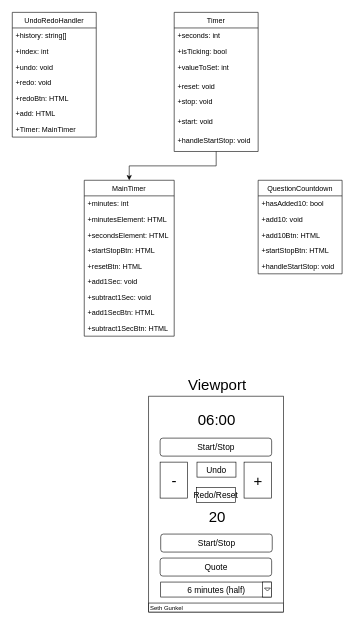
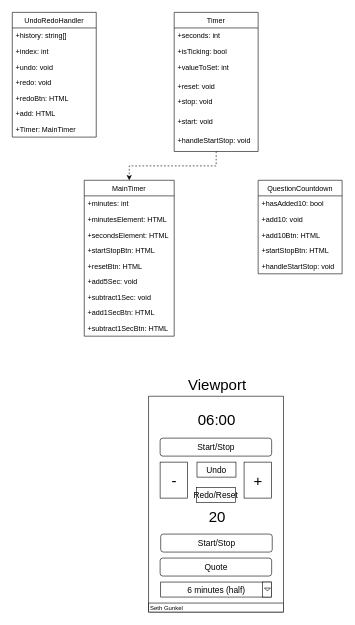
- <mxCell id="2" style="edgeStyle=orthogonalEdgeStyle;rounded=0;orthogonalLoop=1;jettySize=auto;html=1;entryX=0.5;entryY=0;entryDx=0;entryDy=0;fontColor=#000000;" edge="1" parent="1" source="3" target="11"><mxGeometry relative="1" as="geometry" /></mxCell>
+ <mxCell id="2" style="edgeStyle=orthogonalEdgeStyle;rounded=0;orthogonalLoop=1;jettySize=auto;html=1;entryX=0.5;entryY=0;entryDx=0;entryDy=0;fontColor=#000000;dashed=1;" edge="1" parent="1" source="3" target="11"><mxGeometry relative="1" as="geometry" /></mxCell>
- <mxCell id="17" value="+add1Sec: void" style="text;strokeColor=none;fillColor=none;align=left;verticalAlign=top;spacingLeft=4;spacingRight=4;overflow=hidden;rotatable=0;points=[[0,0.5],[1,0.5]];portConstraint=eastwest;" vertex="1" parent="11"><mxGeometry y="156" width="150" height="26" as="geometry" /></mxCell>
+ <mxCell id="17" value="+add5Sec: void" style="text;strokeColor=none;fillColor=none;align=left;verticalAlign=top;spacingLeft=4;spacingRight=4;overflow=hidden;rotatable=0;points=[[0,0.5],[1,0.5]];portConstraint=eastwest;" vertex="1" parent="11"><mxGeometry y="156" width="150" height="26" as="geometry" /></mxCell>
